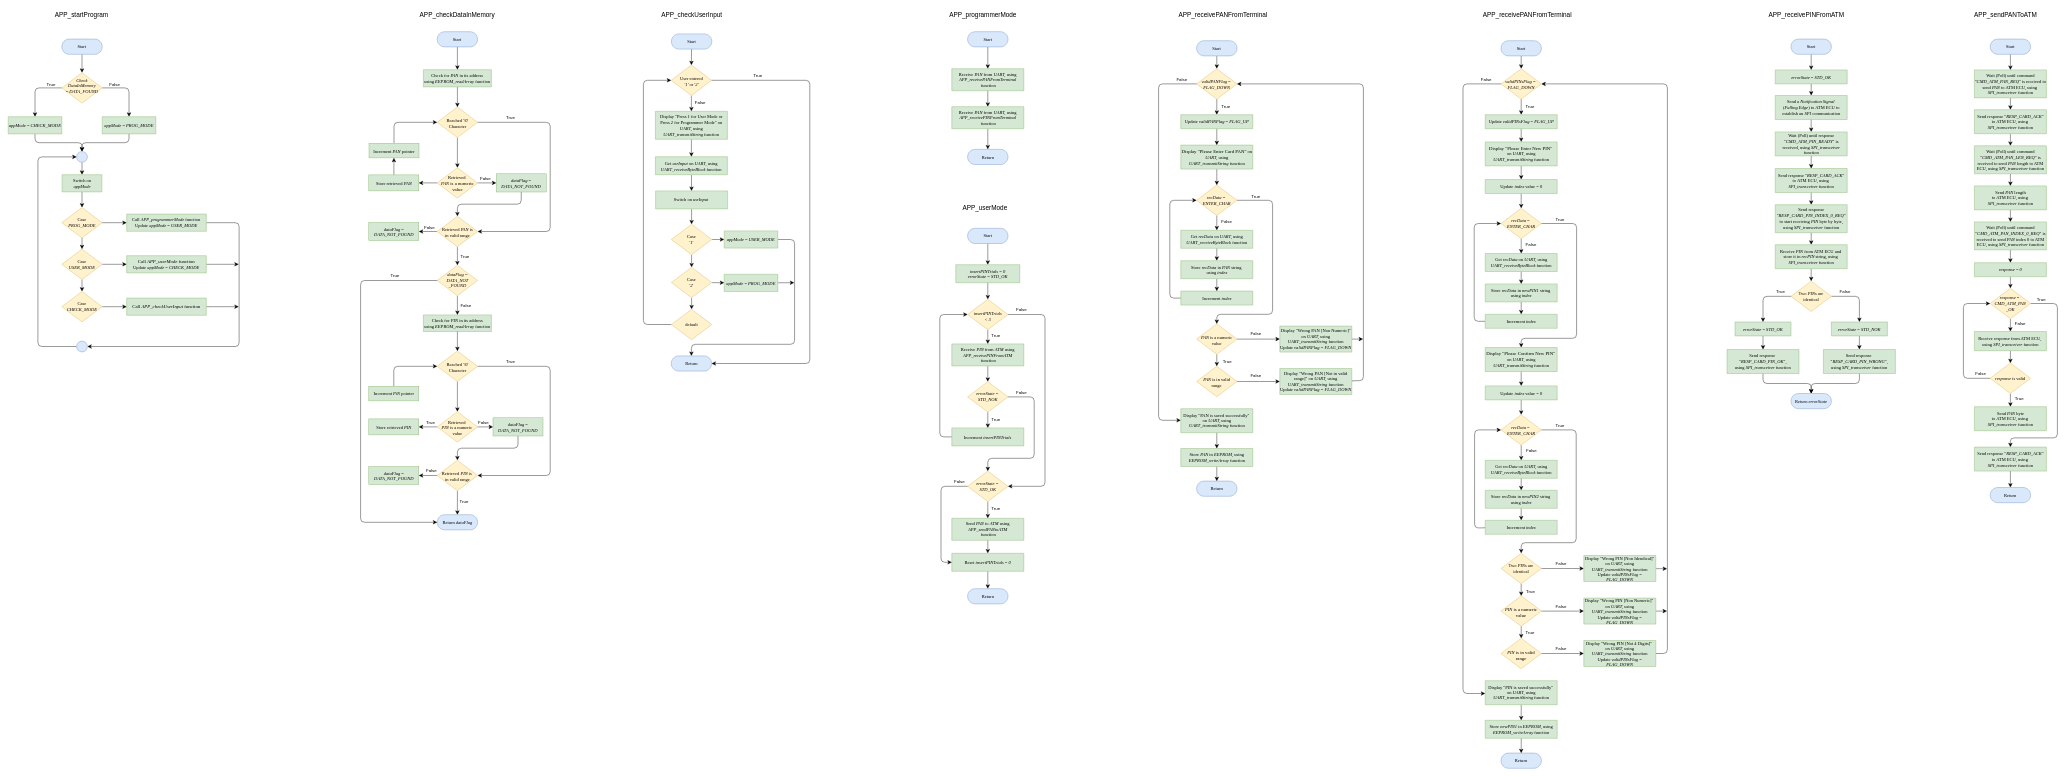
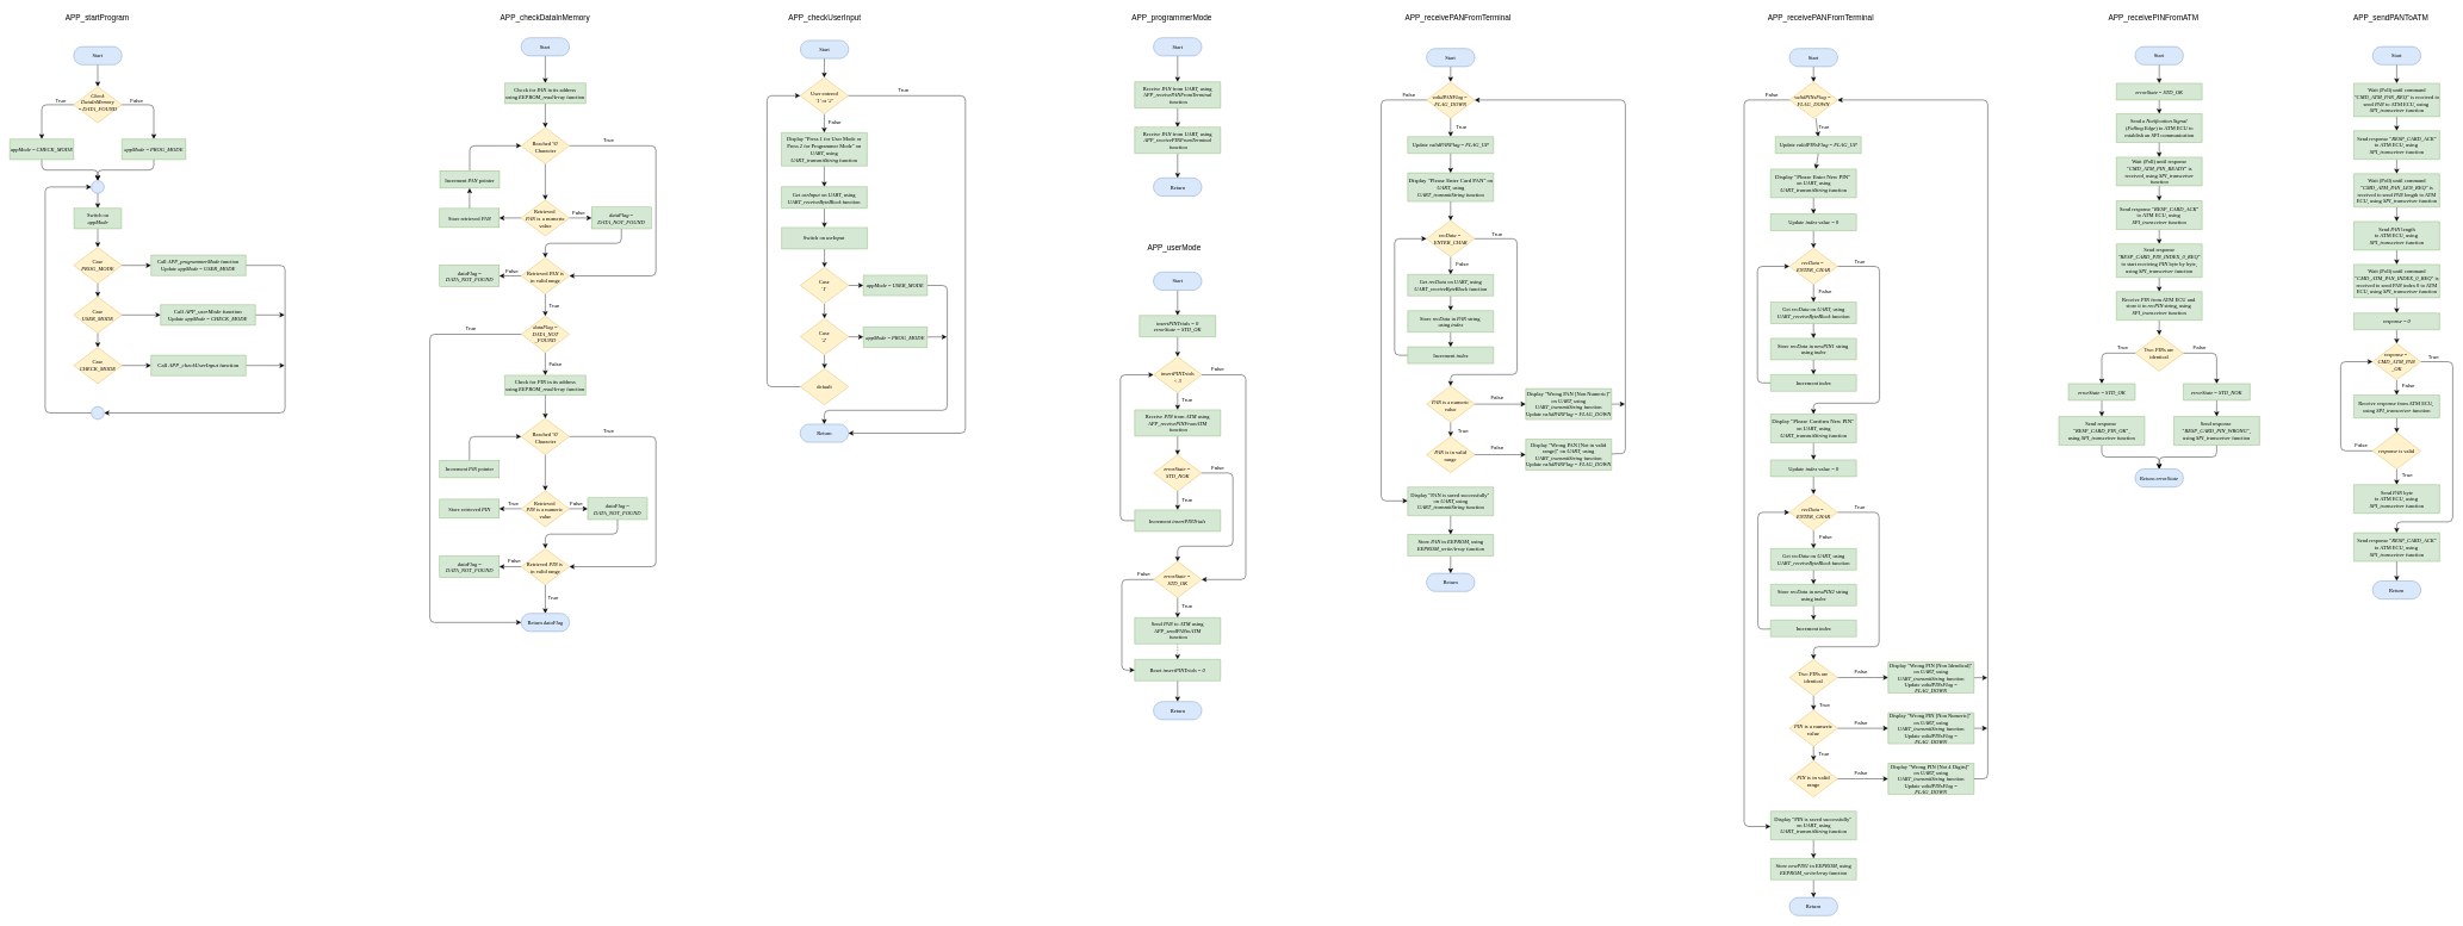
- <mxCell id="191" value="&lt;div style=&quot;font-size: 11.29px;&quot;&gt;Update&amp;nbsp;&lt;i style=&quot;border-color: var(--border-color);&quot;&gt;validPINsFlag&lt;/i&gt;&amp;nbsp;=&amp;nbsp;&lt;i style=&quot;border-color: var(--border-color);&quot;&gt;FLAG_UP&lt;/i&gt;&lt;br&gt;&lt;/div&gt;" style="verticalAlign=middle;align=center;overflow=width;vsdxID=274;fillColor=#d5e8d4;shape=stencil(nZBLDoAgDERP0z3SIyjew0SURgSD+Lu9kMZoXLhwN9O+tukAlrNpJg1SzDH4QW/URgNYgZTkjA4UkwJUgGXng+6DX1zLfmoymdXo17xh5zmRJ6Q42BWCfc2oJfdAr+Yv+AP9Cb7OJ3H/2JG1HNGz/84klThPVCc=);strokeColor=#82b366;spacingTop=-1;spacingBottom=-1;spacingLeft=-1;spacingRight=-1;points=[[0,0.5,0],[1,0.5,0],[0.5,1,0],[0.5,0,0]];labelBackgroundColor=none;rounded=1;html=1;whiteSpace=wrap;fontFamily=Calibri;" parent="1" vertex="1"><mxGeometry x="3712.5" y="286" width="180" height="35" as="geometry" /></mxCell>
+ <mxCell id="191" value="&lt;div style=&quot;font-size: 11.29px;&quot;&gt;Update&amp;nbsp;&lt;i style=&quot;border-color: var(--border-color);&quot;&gt;validPINsFlag&lt;/i&gt;&amp;nbsp;=&amp;nbsp;&lt;i style=&quot;border-color: var(--border-color);&quot;&gt;FLAG_UP&lt;/i&gt;&lt;br&gt;&lt;/div&gt;" style="verticalAlign=middle;align=center;overflow=width;vsdxID=274;fillColor=#d5e8d4;shape=stencil(nZBLDoAgDERP0z3SIyjew0SURgSD+Lu9kMZoXLhwN9O+tukAlrNpJg1SzDH4QW/URgNYgZTkjA4UkwJUgGXng+6DX1zLfmoymdXo17xh5zmRJ6Q42BWCfc2oJfdAr+Yv+AP9Cb7OJ3H/2JG1HNGz/84klThPVCc=);strokeColor=#82b366;spacingTop=-1;spacingBottom=-1;spacingLeft=-1;spacingRight=-1;points=[[0,0.5,0],[1,0.5,0],[0.5,1,0],[0.5,0,0]];labelBackgroundColor=none;rounded=1;html=1;whiteSpace=wrap;fontFamily=Calibri;" parent="1" vertex="1"><mxGeometry x="3722.5" y="286" width="180" height="35" as="geometry" /></mxCell>
- <mxCell id="33" value="&lt;div style=&quot;&quot;&gt;Call &lt;i&gt;APP_userMode&lt;/i&gt;&amp;nbsp;function&lt;/div&gt;&lt;div style=&quot;font-size: 11.29px;&quot;&gt;&lt;span style=&quot;background-color: initial;&quot;&gt;Update &lt;/span&gt;&lt;i style=&quot;background-color: initial;&quot;&gt;appMode&lt;/i&gt;&lt;span style=&quot;background-color: initial;&quot;&gt; = &lt;i&gt;CHECK_MODE&lt;/i&gt;&lt;/span&gt;&lt;/div&gt;" style="verticalAlign=middle;align=center;overflow=width;vsdxID=274;fillColor=#d5e8d4;shape=stencil(nZBLDoAgDERP0z3SIyjew0SURgSD+Lu9kMZoXLhwN9O+tukAlrNpJg1SzDH4QW/URgNYgZTkjA4UkwJUgGXng+6DX1zLfmoymdXo17xh5zmRJ6Q42BWCfc2oJfdAr+Yv+AP9Cb7OJ3H/2JG1HNGz/84klThPVCc=);strokeColor=#82b366;spacingTop=-1;spacingBottom=-1;spacingLeft=-1;spacingRight=-1;points=[[0,0.5,0],[1,0.5,0],[0.5,1,0],[0.5,0,0]];labelBackgroundColor=none;rounded=1;html=1;whiteSpace=wrap;fontFamily=Calibri;" parent="1" vertex="1"><mxGeometry x="316.25" y="638.5" width="199" height="43" as="geometry" /></mxCell>
+ <mxCell id="33" value="&lt;div style=&quot;&quot;&gt;Call &lt;i&gt;APP_userMode&lt;/i&gt;&amp;nbsp;function&lt;/div&gt;&lt;div style=&quot;font-size: 11.29px;&quot;&gt;&lt;span style=&quot;background-color: initial;&quot;&gt;Update &lt;/span&gt;&lt;i style=&quot;background-color: initial;&quot;&gt;appMode&lt;/i&gt;&lt;span style=&quot;background-color: initial;&quot;&gt; = &lt;i&gt;CHECK_MODE&lt;/i&gt;&lt;/span&gt;&lt;/div&gt;" style="verticalAlign=middle;align=center;overflow=width;vsdxID=274;fillColor=#d5e8d4;shape=stencil(nZBLDoAgDERP0z3SIyjew0SURgSD+Lu9kMZoXLhwN9O+tukAlrNpJg1SzDH4QW/URgNYgZTkjA4UkwJUgGXng+6DX1zLfmoymdXo17xh5zmRJ6Q42BWCfc2oJfdAr+Yv+AP9Cb7OJ3H/2JG1HNGz/84klThPVCc=);strokeColor=#82b366;spacingTop=-1;spacingBottom=-1;spacingLeft=-1;spacingRight=-1;points=[[0,0.5,0],[1,0.5,0],[0.5,1,0],[0.5,0,0]];labelBackgroundColor=none;rounded=1;html=1;whiteSpace=wrap;fontFamily=Calibri;" parent="1" vertex="1"><mxGeometry x="336.25" y="638.5" width="199" height="43" as="geometry" /></mxCell>
- <mxCell id="272" style="edgeStyle=none;curved=1;rounded=0;orthogonalLoop=1;jettySize=auto;html=1;fontSize=12;startSize=8;endSize=8;" edge="1" parent="1" source="273" target="276"><mxGeometry relative="1" as="geometry" /></mxCell>
+ <mxCell id="272" style="edgeStyle=none;curved=1;rounded=0;orthogonalLoop=1;jettySize=auto;html=1;fontSize=12;startSize=8;endSize=8;dashed=1;" edge="1" parent="1" source="273" target="276"><mxGeometry relative="1" as="geometry" /></mxCell>
